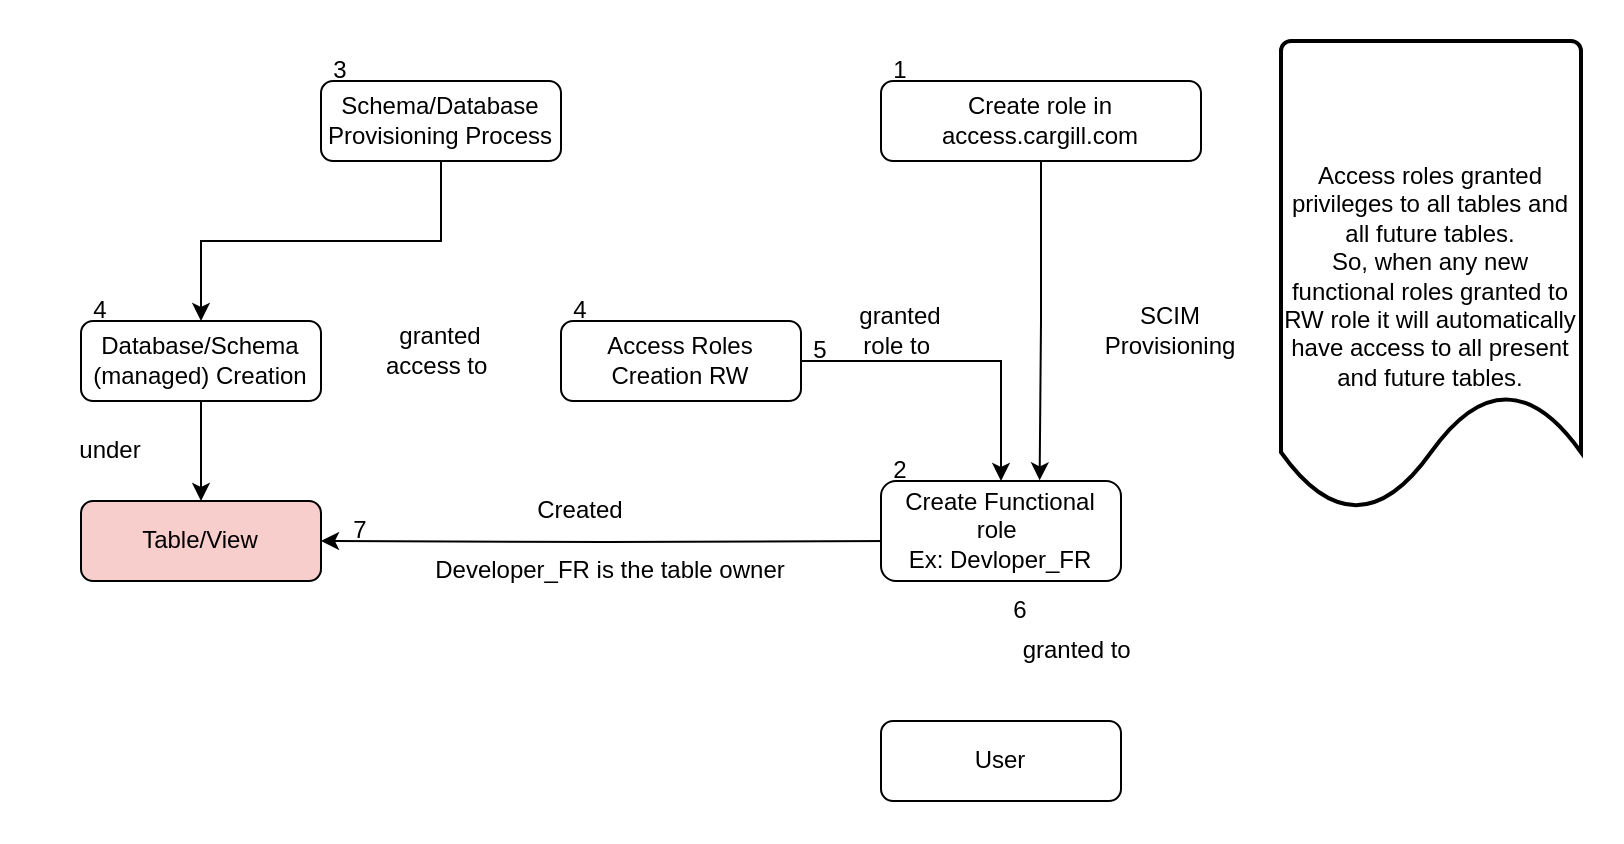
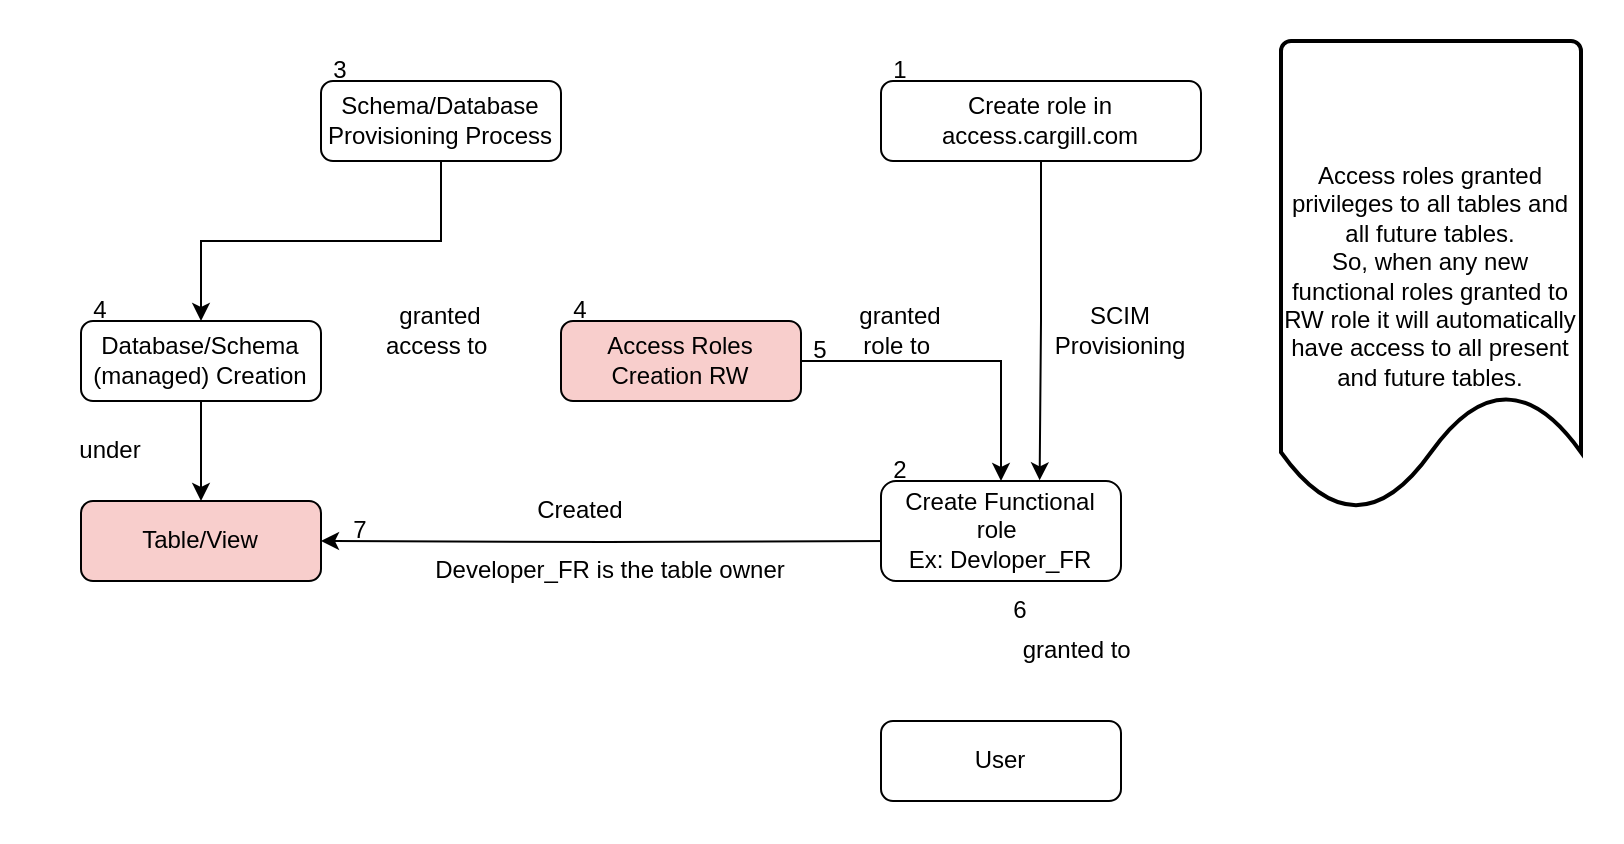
- <mxCell id="9" value="SCIM Provisioning" style="text;strokeColor=none;align=center;fillColor=none;html=1;verticalAlign=middle;whiteSpace=wrap;rounded=0;" vertex="1" parent="1"><mxGeometry x="555" y="150" width="60" height="30" as="geometry" /></mxCell>
+ <mxCell id="9" value="SCIM Provisioning" style="text;strokeColor=none;align=center;fillColor=none;html=1;verticalAlign=middle;whiteSpace=wrap;rounded=0;" vertex="1" parent="1"><mxGeometry x="530" y="150" width="60" height="30" as="geometry" /></mxCell>
- <mxCell id="13" value="granted access to&amp;nbsp;" style="text;strokeColor=none;align=center;fillColor=none;html=1;verticalAlign=middle;whiteSpace=wrap;rounded=0;" vertex="1" parent="1"><mxGeometry x="190" y="160" width="60" height="30" as="geometry" /></mxCell>
+ <mxCell id="13" value="granted access to&amp;nbsp;" style="text;strokeColor=none;align=center;fillColor=none;html=1;verticalAlign=middle;whiteSpace=wrap;rounded=0;" vertex="1" parent="1"><mxGeometry x="190" y="150" width="60" height="30" as="geometry" /></mxCell>
- <mxCell id="5" value="Access Roles Creation RW" style="rounded=1;whiteSpace=wrap;html=1;fontSize=12;glass=0;strokeWidth=1;shadow=0;" parent="1" vertex="1"><mxGeometry x="280" y="160" width="120" height="40" as="geometry" /></mxCell>
+ <mxCell id="5" value="Access Roles Creation RW" style="rounded=1;whiteSpace=wrap;html=1;fontSize=12;glass=0;strokeWidth=1;shadow=0;fillColor=#f8cecc;" parent="1" vertex="1"><mxGeometry x="280" y="160" width="120" height="40" as="geometry" /></mxCell>
